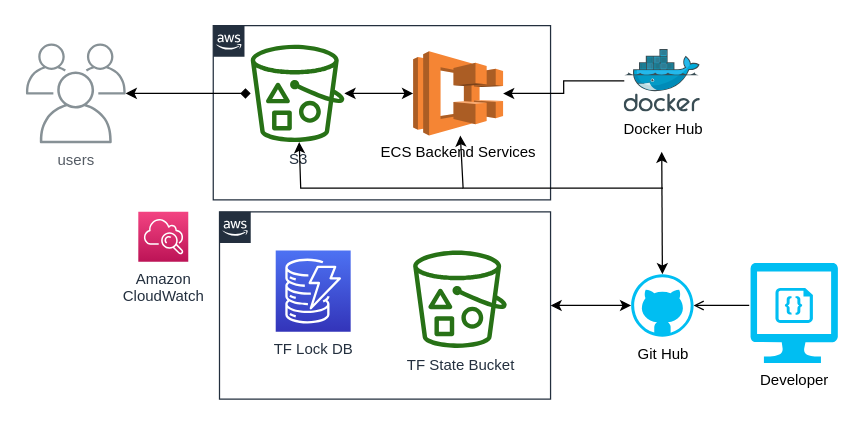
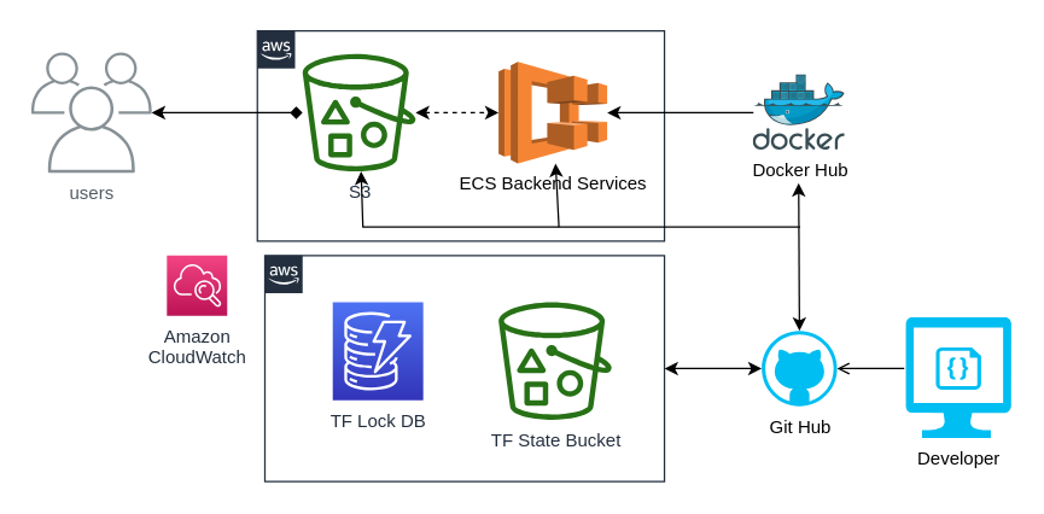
- <mxCell id="14" value="Docker Hub" style="image;sketch=0;aspect=fixed;html=1;points=[];align=center;fontSize=12;image=img/lib/mscae/Docker.svg;" vertex="1" parent="1"><mxGeometry x="499.02" y="39.25" width="60.98" height="50" as="geometry" /></mxCell>
+ <mxCell id="14" value="Docker Hub" style="image;sketch=0;aspect=fixed;html=1;points=[];align=center;fontSize=12;image=img/lib/mscae/Docker.svg;" vertex="1" parent="1"><mxGeometry x="499.02" y="49.25" width="60.98" height="50" as="geometry" /></mxCell>
- <mxCell id="19" value="" style="endArrow=classic;startArrow=classic;html=1;rounded=0;entryX=0;entryY=0.5;entryDx=0;entryDy=0;entryPerimeter=0;" edge="1" parent="1" source="7" target="12"><mxGeometry width="50" height="50" relative="1" as="geometry"><mxPoint x="490" y="270" as="sourcePoint" /><mxPoint x="540" y="220" as="targetPoint" /></mxGeometry></mxCell>
+ <mxCell id="19" value="" style="endArrow=classic;startArrow=classic;html=1;rounded=0;entryX=0;entryY=0.5;entryDx=0;entryDy=0;entryPerimeter=0;dashed=1;" edge="1" parent="1" source="7" target="12"><mxGeometry width="50" height="50" relative="1" as="geometry"><mxPoint x="490" y="270" as="sourcePoint" /><mxPoint x="540" y="220" as="targetPoint" /></mxGeometry></mxCell>
